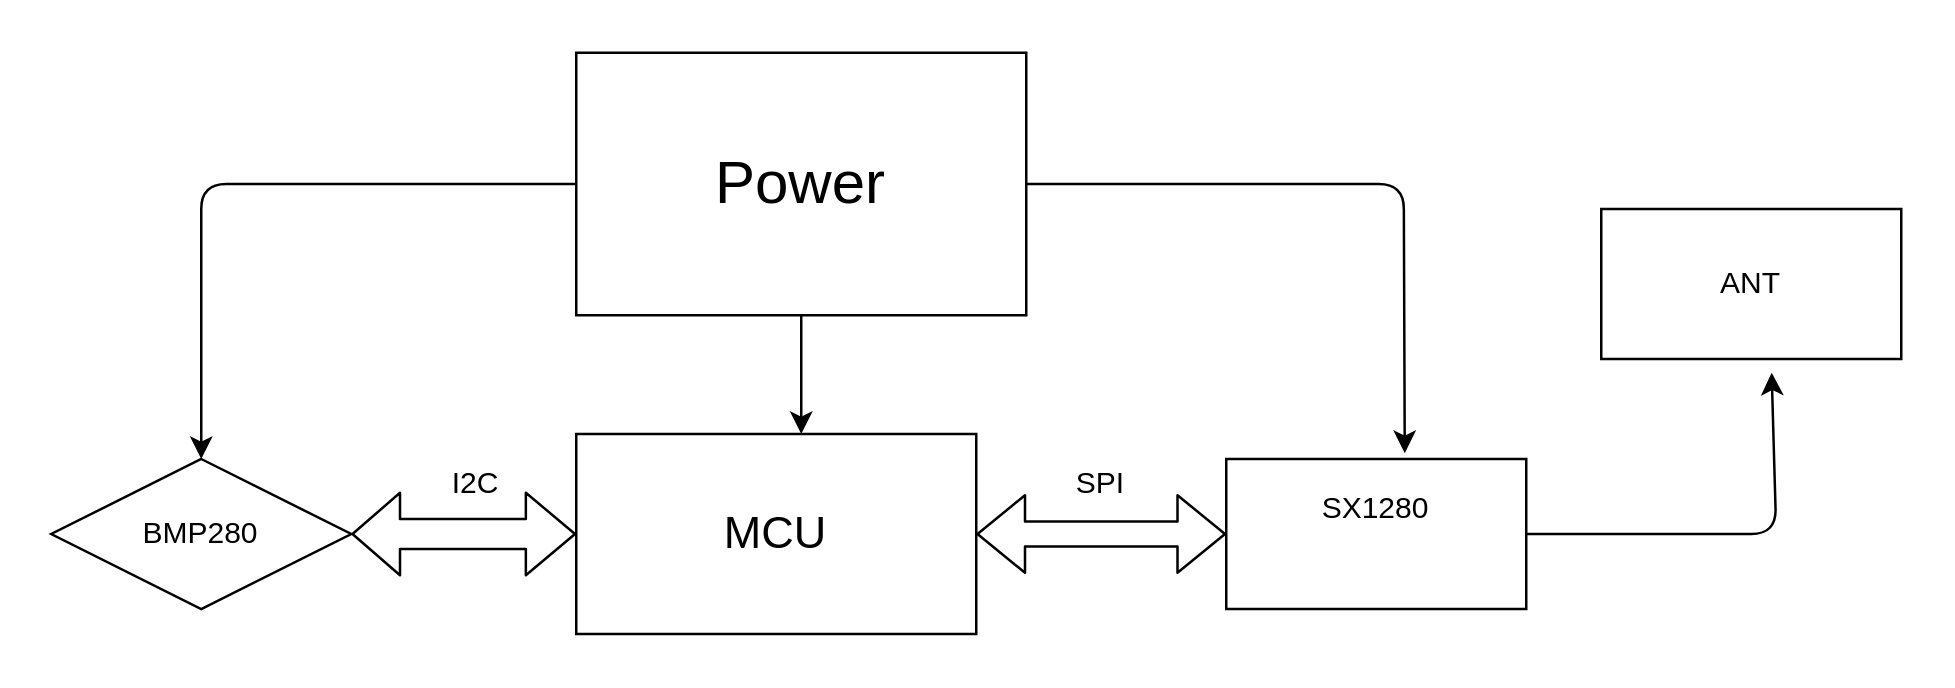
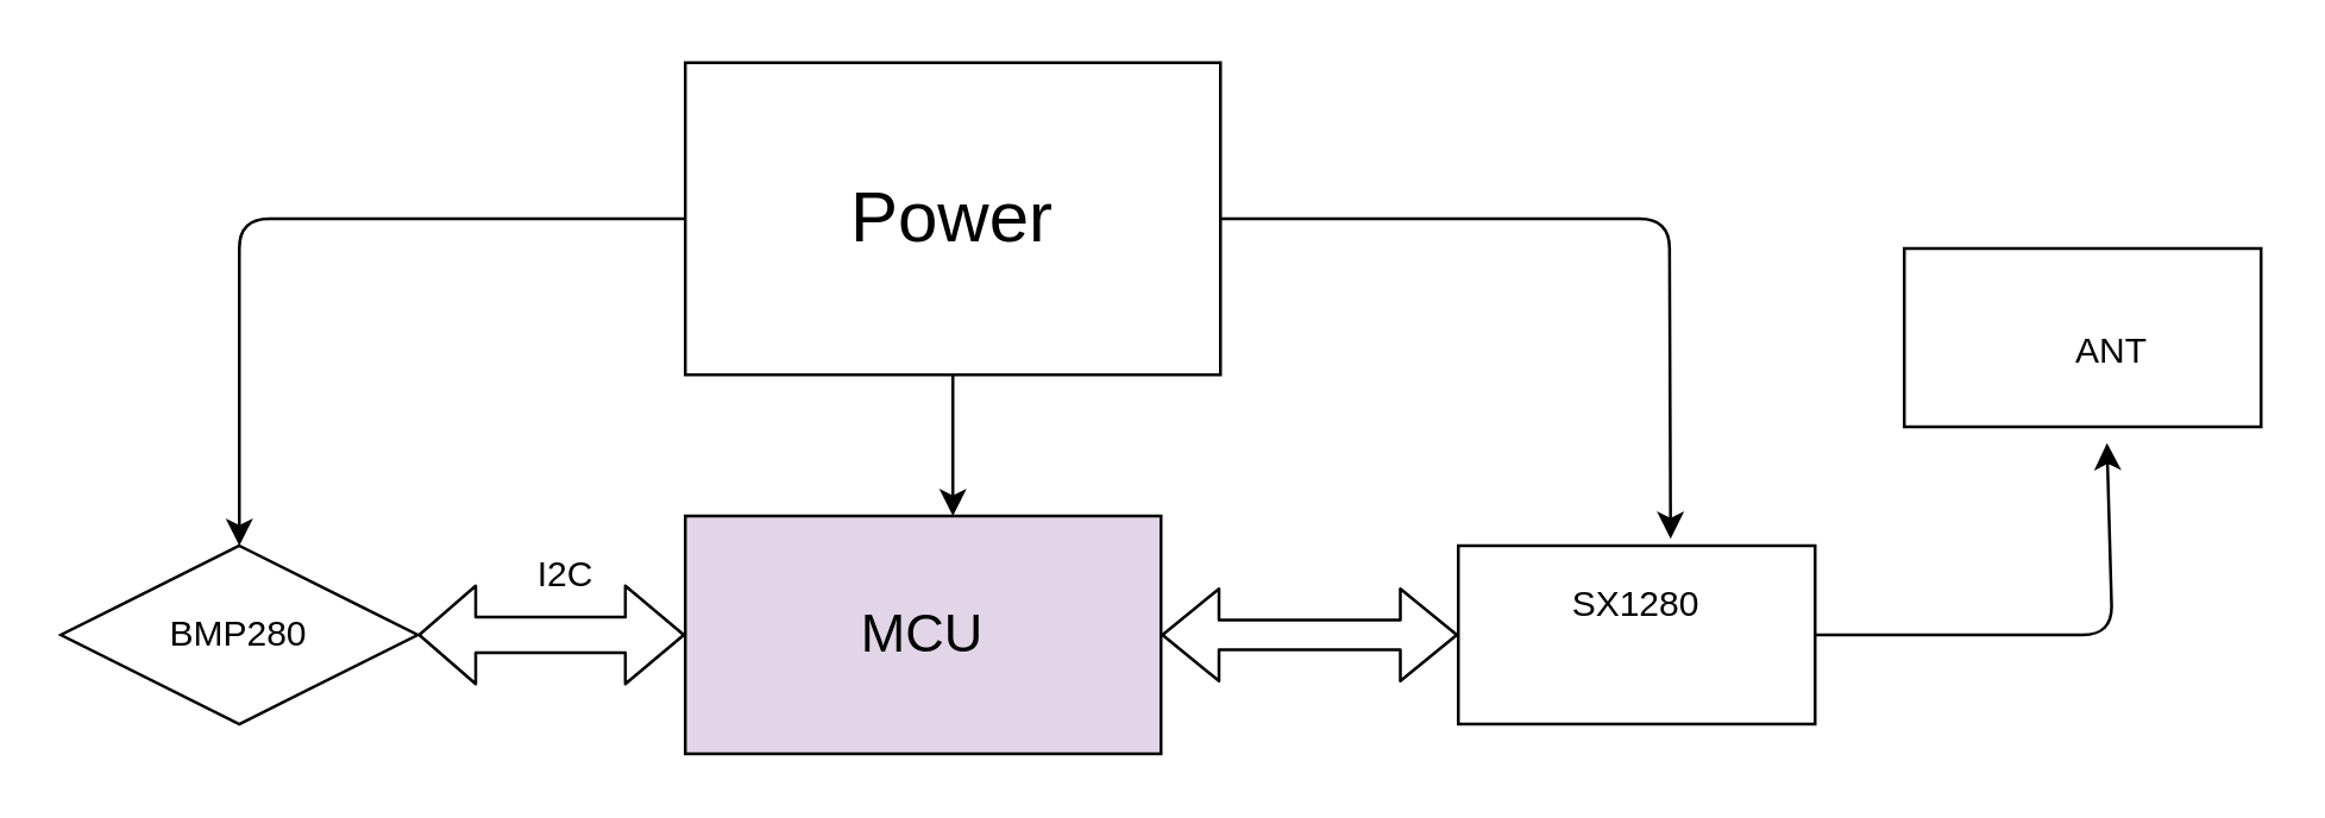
- <mxCell id="11" value="ANT" style="text;html=1;strokeColor=none;fillColor=none;align=center;verticalAlign=middle;whiteSpace=wrap;rounded=0;" vertex="1" parent="1"><mxGeometry x="680" y="103" width="40" height="20" as="geometry" /></mxCell>
+ <mxCell id="11" value="ANT" style="text;html=1;strokeColor=none;fillColor=none;align=center;verticalAlign=middle;whiteSpace=wrap;rounded=0;" vertex="1" parent="1"><mxGeometry x="690" y="108" width="40" height="20" as="geometry" /></mxCell>
- <mxCell id="5" value="SPI" style="text;html=1;strokeColor=none;fillColor=none;align=center;verticalAlign=middle;whiteSpace=wrap;rounded=0;" vertex="1" parent="1"><mxGeometry x="420" y="183" width="40" height="20" as="geometry" /></mxCell>
- <mxCell id="2" value="&lt;span style=&quot;font-size: 18px&quot;&gt;MCU&lt;/span&gt;" style="rounded=0;whiteSpace=wrap;html=1;" vertex="1" parent="1"><mxGeometry x="230" y="173" width="160" height="80" as="geometry" /></mxCell>
+ <mxCell id="2" value="&lt;span style=&quot;font-size: 18px&quot;&gt;MCU&lt;/span&gt;" style="rounded=0;whiteSpace=wrap;html=1;fillColor=#e1d5e7;" vertex="1" parent="1"><mxGeometry x="230" y="173" width="160" height="80" as="geometry" /></mxCell>
